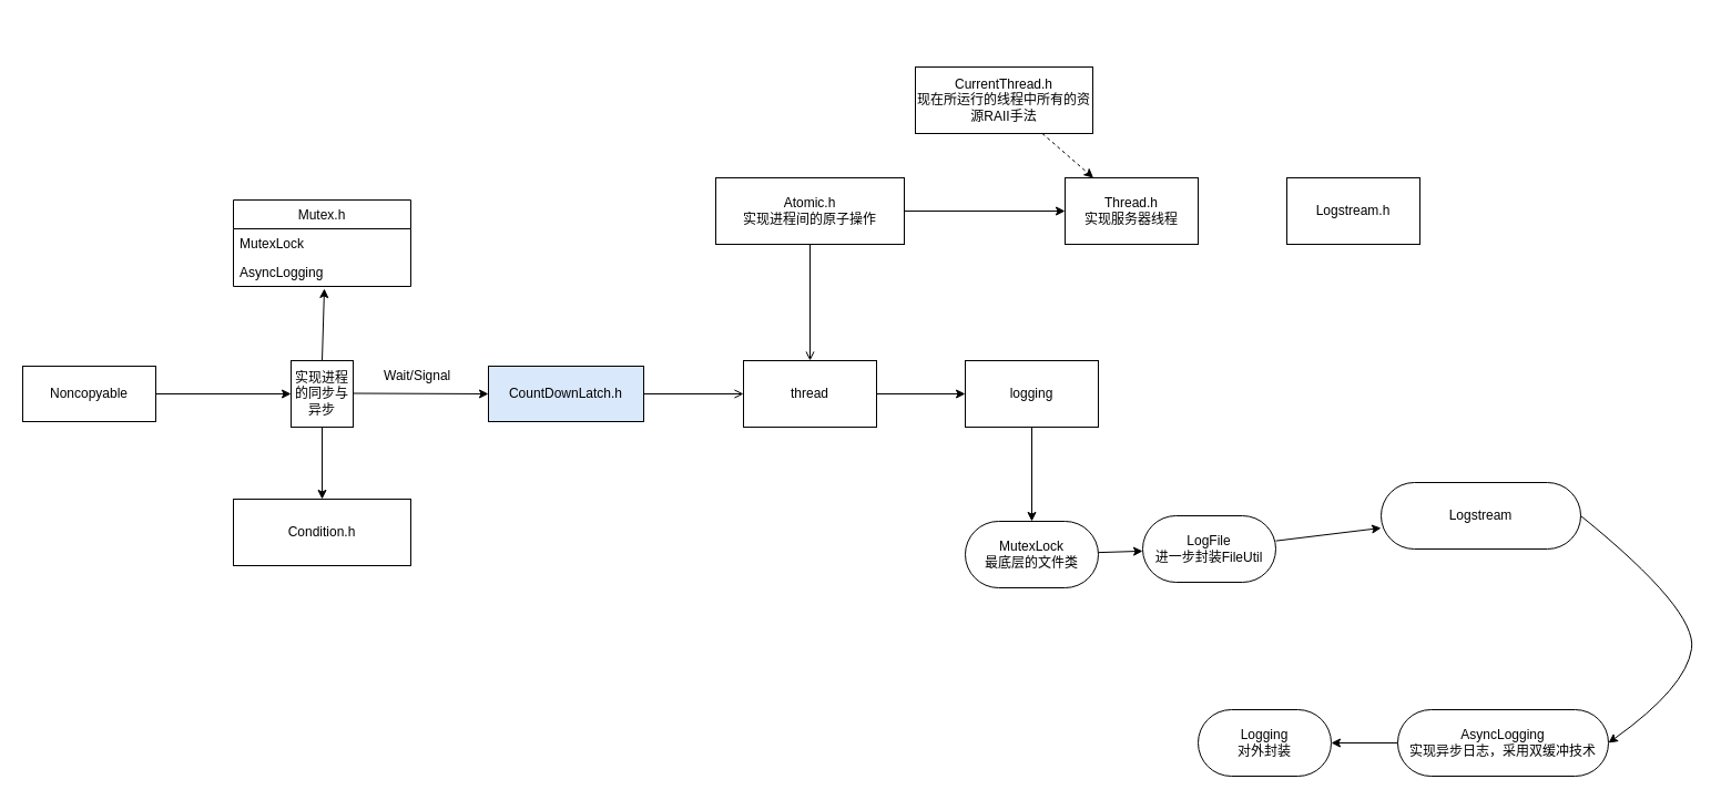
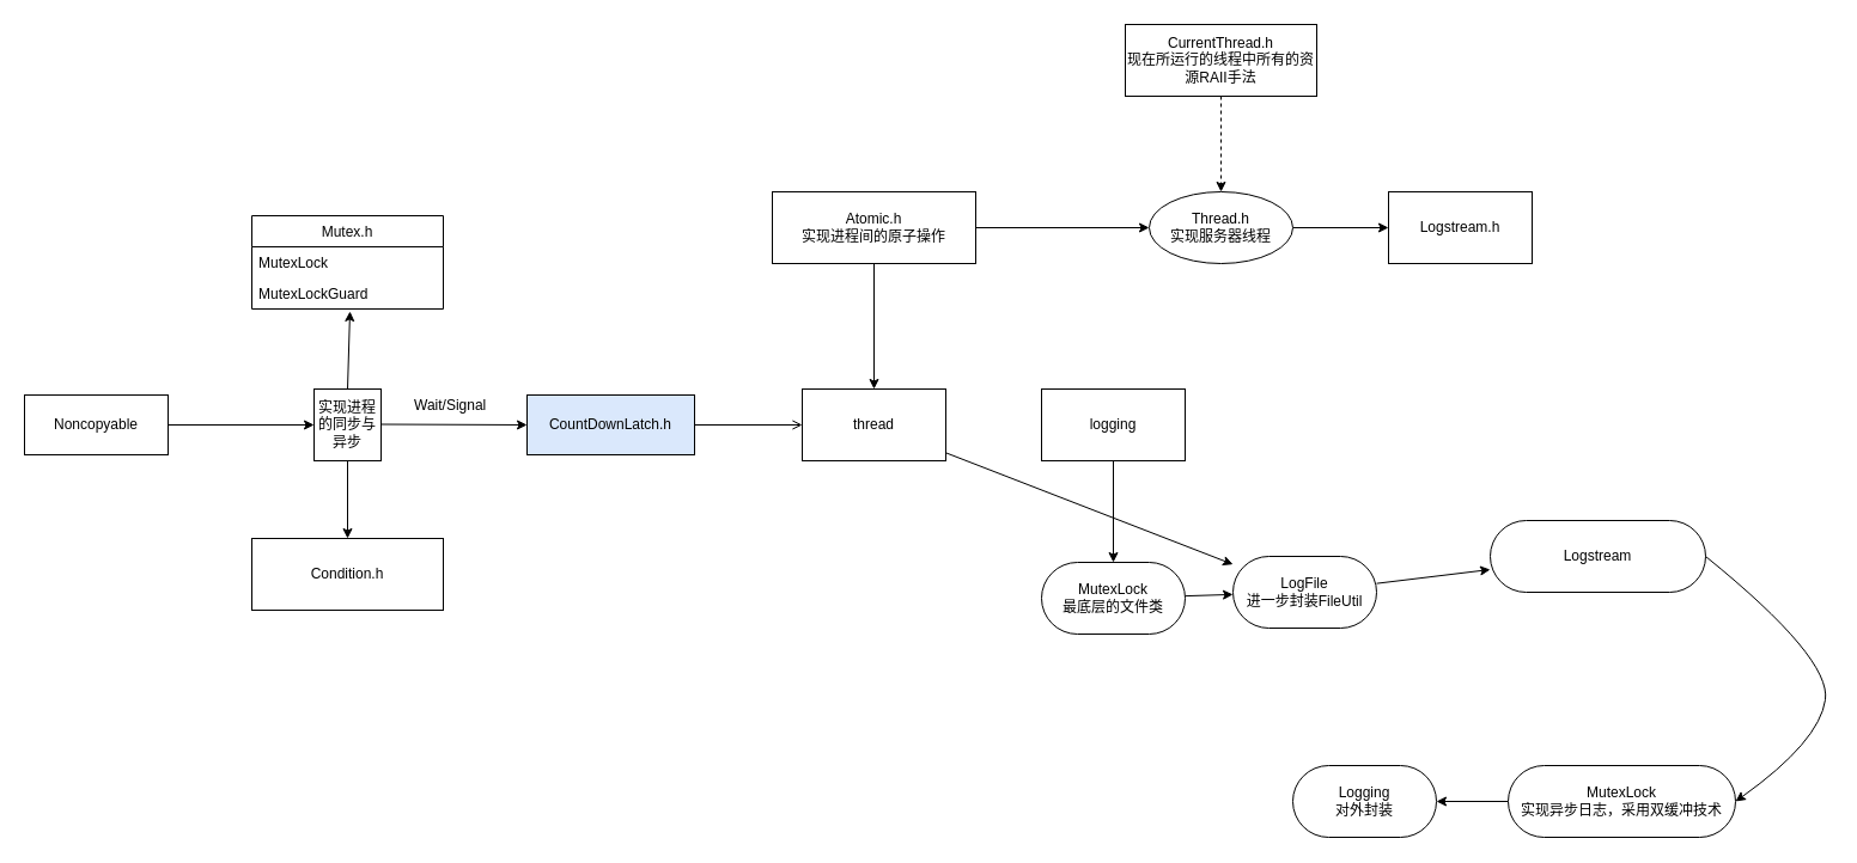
- <mxCell id="25" value="CurrentThread.h&lt;br&gt;现在所运行的线程中所有的资源RAII手法" style="whiteSpace=wrap;html=1;rounded=0;" parent="1" vertex="1"><mxGeometry x="825" y="60" width="160" height="60" as="geometry" /></mxCell>
+ <mxCell id="25" value="CurrentThread.h&lt;br&gt;现在所运行的线程中所有的资源RAII手法" style="whiteSpace=wrap;html=1;rounded=0;" parent="1" vertex="1"><mxGeometry x="940" y="20" width="160" height="60" as="geometry" /></mxCell>
- <mxCell id="23" value="Thread.h&lt;br&gt;实现服务器线程" style="whiteSpace=wrap;html=1;rounded=0;" parent="1" vertex="1"><mxGeometry x="960" y="160" width="120" height="60" as="geometry" /></mxCell>
+ <mxCell id="23" value="Thread.h&lt;br&gt;实现服务器线程" style="ellipse;whiteSpace=wrap;html=1;" parent="1" vertex="1"><mxGeometry x="960" y="160" width="120" height="60" as="geometry" /></mxCell>
+ <mxCell id="22" value="" style="edgeStyle=none;html=1;" parent="1" source="23" target="26" edge="1"><mxGeometry relative="1" as="geometry" /></mxCell>
- <mxCell id="5" value="AsyncLogging" style="text;strokeColor=none;fillColor=none;align=left;verticalAlign=top;spacingLeft=4;spacingRight=4;overflow=hidden;rotatable=0;points=[[0,0.5],[1,0.5]];portConstraint=eastwest;" parent="3" vertex="1"><mxGeometry y="52" width="160" height="26" as="geometry" /></mxCell>
+ <mxCell id="5" value="MutexLockGuard" style="text;strokeColor=none;fillColor=none;align=left;verticalAlign=top;spacingLeft=4;spacingRight=4;overflow=hidden;rotatable=0;points=[[0,0.5],[1,0.5]];portConstraint=eastwest;" parent="3" vertex="1"><mxGeometry y="52" width="160" height="26" as="geometry" /></mxCell>
- <mxCell id="20" value="" style="edgeStyle=none;html=1;endArrow=open;" parent="1" source="21" target="16" edge="1"><mxGeometry relative="1" as="geometry" /></mxCell>
+ <mxCell id="20" value="" style="edgeStyle=none;html=1;" parent="1" source="21" target="16" edge="1"><mxGeometry relative="1" as="geometry" /></mxCell>
- <mxCell id="15" value="" style="edgeStyle=none;html=1;" parent="1" source="16" target="18" edge="1"><mxGeometry relative="1" as="geometry" /></mxCell>
+ <mxCell id="15" value="" style="edgeStyle=none;html=1;" parent="1" source="16" target="30" edge="1"><mxGeometry relative="1" as="geometry" /></mxCell>
- <mxCell id="33" value="&lt;span&gt;AsyncLogging&lt;/span&gt;&lt;br&gt;&lt;span&gt;实现异步日志，采用双缓冲技术&lt;/span&gt;" style="whiteSpace=wrap;html=1;rounded=1;arcSize=50;" parent="1" vertex="1"><mxGeometry x="1260" y="640" width="190" height="60" as="geometry" /></mxCell>
+ <mxCell id="33" value="&lt;span&gt;MutexLock&lt;/span&gt;&lt;br&gt;&lt;span&gt;实现异步日志，采用双缓冲技术&lt;/span&gt;" style="whiteSpace=wrap;html=1;rounded=1;arcSize=50;" parent="1" vertex="1"><mxGeometry x="1260" y="640" width="190" height="60" as="geometry" /></mxCell>
